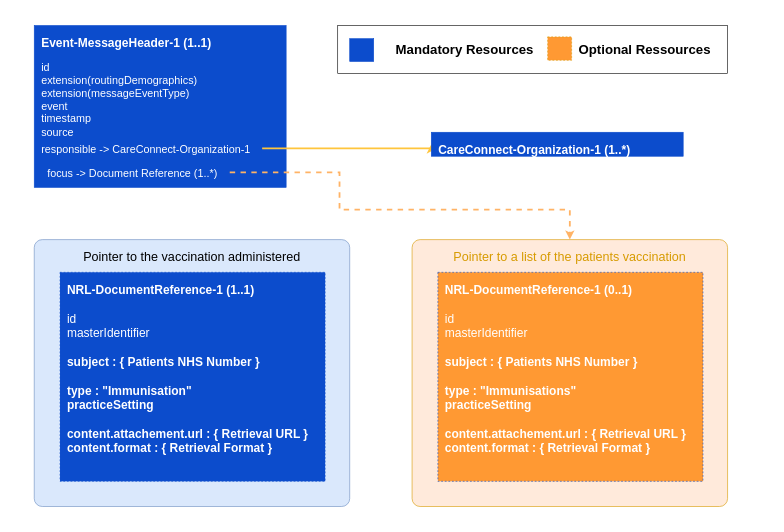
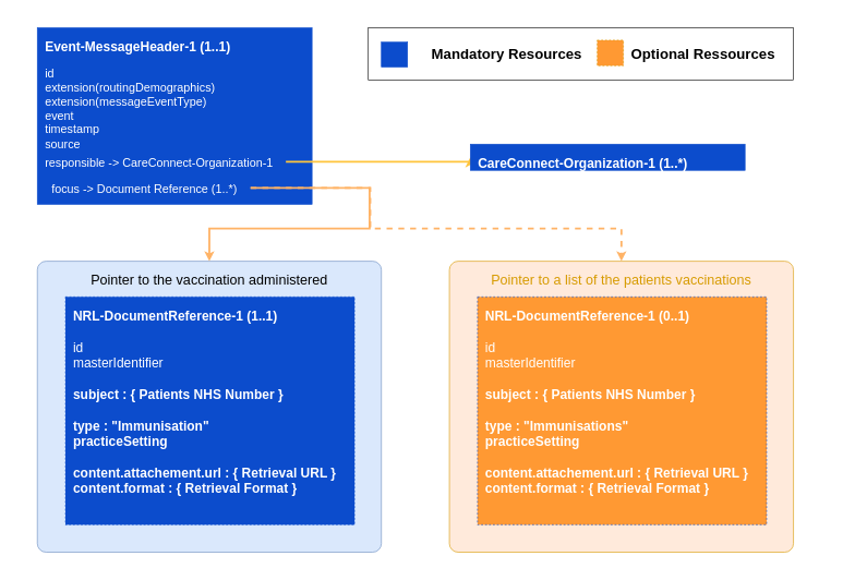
+ <mxCell id="14" style="edgeStyle=orthogonalEdgeStyle;rounded=0;orthogonalLoop=1;jettySize=auto;html=1;entryX=0.5;entryY=0;entryDx=0;entryDy=0;fillColor=#fff2cc;strokeColor=#FFB366;strokeWidth=3;exitX=1;exitY=0.5;exitDx=0;exitDy=0;" parent="1" source="15" target="3" edge="1"><mxGeometry relative="1" as="geometry"><Array as="points"><mxPoint x="564" y="287" /><mxPoint x="564" y="349" /><mxPoint x="319" y="349" /></Array><mxPoint x="256" y="150" as="sourcePoint" /><mxPoint x="309.75" y="360" as="targetPoint" /></mxGeometry></mxCell>
- <mxCell id="17" value="&lt;span style=&quot;font-size: 21px ; text-align: left&quot;&gt;Pointer to a list of the patients vaccination&lt;/span&gt;" style="rounded=1;whiteSpace=wrap;html=1;strokeColor=#D79B00;arcSize=3;verticalAlign=top;fontSize=21;fontColor=#D79B00;spacingTop=9;fillColor=#FFEADB;" parent="1" vertex="1"><mxGeometry x="686" y="399" width="526" height="445" as="geometry" /></mxCell>
+ <mxCell id="17" value="&lt;span style=&quot;font-size: 21px ; text-align: left&quot;&gt;Pointer to a list of the patients vaccinations&lt;/span&gt;" style="rounded=1;whiteSpace=wrap;html=1;strokeColor=#D79B00;arcSize=3;verticalAlign=top;fontSize=21;fontColor=#D79B00;spacingTop=9;fillColor=#FFEADB;" parent="1" vertex="1"><mxGeometry x="686" y="399" width="526" height="445" as="geometry" /></mxCell>
